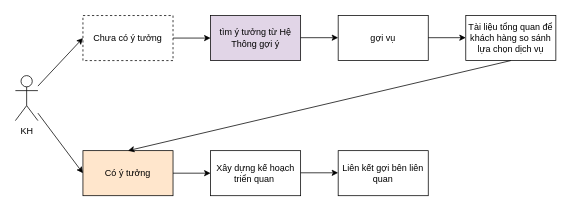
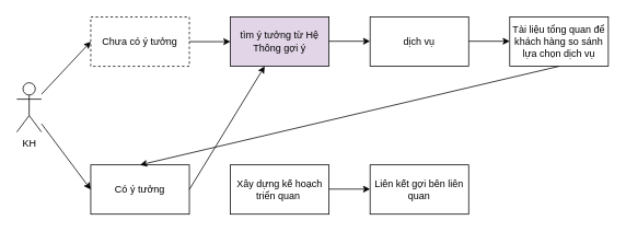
- <mxCell id="4" value="gợi vụ" style="rounded=0;whiteSpace=wrap;html=1;" vertex="1" parent="1"><mxGeometry x="450" y="20" width="120" height="60" as="geometry" /></mxCell>
+ <mxCell id="4" value="dịch vụ" style="rounded=0;whiteSpace=wrap;html=1;" vertex="1" parent="1"><mxGeometry x="450" y="20" width="120" height="60" as="geometry" /></mxCell>
- <mxCell id="6" value="Có ý tưởng" style="rounded=0;whiteSpace=wrap;html=1;fillColor=#ffe6cc;" vertex="1" parent="1"><mxGeometry x="110" y="200" width="120" height="60" as="geometry" /></mxCell>
+ <mxCell id="6" value="Có ý tưởng" style="rounded=0;whiteSpace=wrap;html=1;" vertex="1" parent="1"><mxGeometry x="110" y="200" width="120" height="60" as="geometry" /></mxCell>
- <mxCell id="16" value="" style="endArrow=classic;html=1;rounded=0;exitX=1;exitY=0.5;exitDx=0;exitDy=0;entryX=0;entryY=0.5;entryDx=0;entryDy=0;" edge="1" parent="1" source="6" target="7"><mxGeometry width="50" height="50" relative="1" as="geometry"><mxPoint x="390" y="220" as="sourcePoint" /><mxPoint x="440" y="170" as="targetPoint" /></mxGeometry></mxCell>
+ <mxCell id="16" value="" style="endArrow=classic;html=1;rounded=0;exitX=1;exitY=0.5;exitDx=0;exitDy=0;" edge="1" parent="1" source="6" target="3"><mxGeometry width="50" height="50" relative="1" as="geometry"><mxPoint x="390" y="220" as="sourcePoint" /><mxPoint x="440" y="170" as="targetPoint" /></mxGeometry></mxCell>
